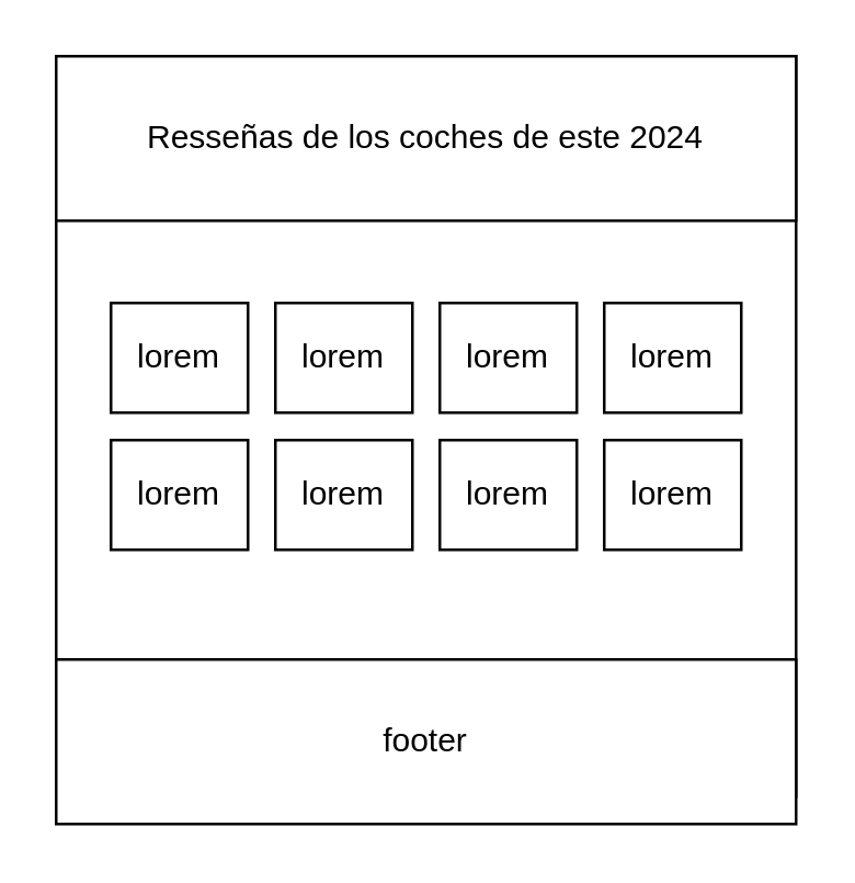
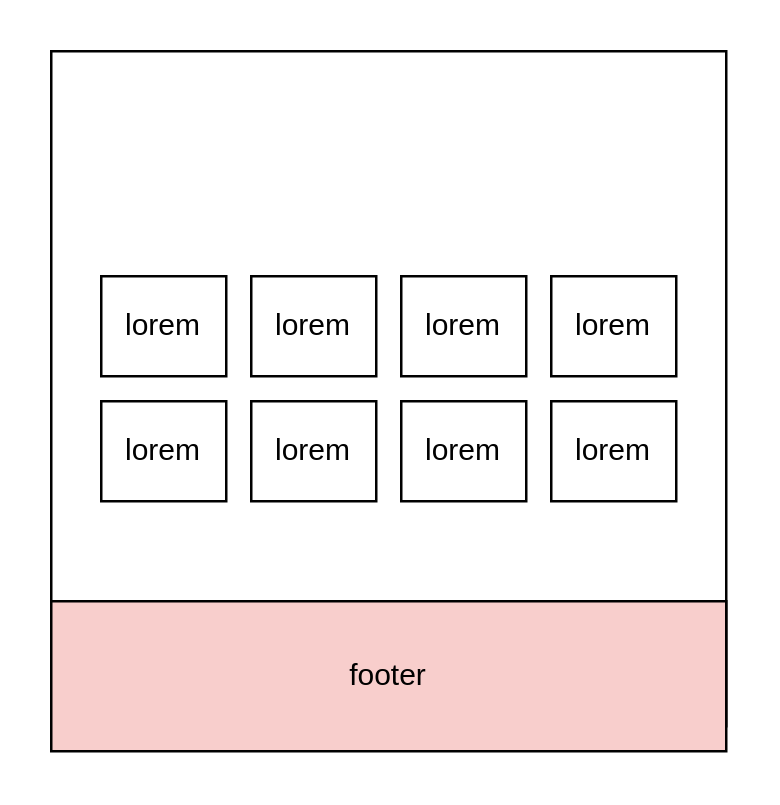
- <mxCell id="3" value="Resseñas de los coches de este 2024" style="rounded=0;whiteSpace=wrap;html=1;" vertex="1" parent="1"><mxGeometry x="20" y="20" width="270" height="60" as="geometry" /></mxCell>
- <mxCell id="4" value="footer" style="rounded=0;whiteSpace=wrap;html=1;" vertex="1" parent="1"><mxGeometry x="20" y="240" width="270" height="60" as="geometry" /></mxCell>
+ <mxCell id="4" value="footer" style="rounded=0;whiteSpace=wrap;html=1;fillColor=#f8cecc;" vertex="1" parent="1"><mxGeometry x="20" y="240" width="270" height="60" as="geometry" /></mxCell>
